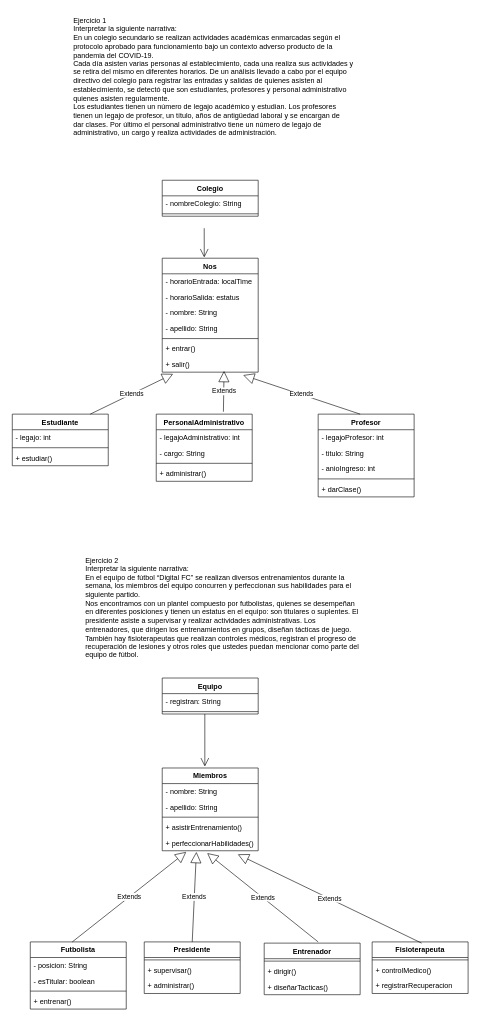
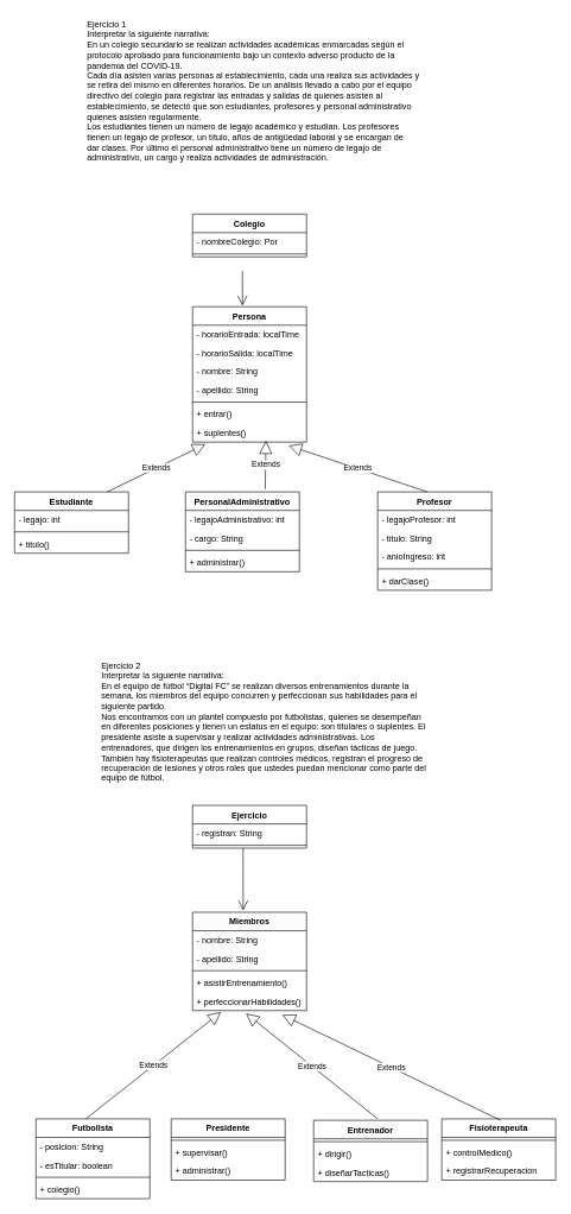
- <mxCell id="4" value="- nombreColegio: String" style="text;strokeColor=none;fillColor=none;align=left;verticalAlign=top;spacingLeft=4;spacingRight=4;overflow=hidden;rotatable=0;points=[[0,0.5],[1,0.5]];portConstraint=eastwest;" vertex="1" parent="3"><mxGeometry y="26" width="160" height="26" as="geometry" /></mxCell>
+ <mxCell id="4" value="- nombreColegio: Por" style="text;strokeColor=none;fillColor=none;align=left;verticalAlign=top;spacingLeft=4;spacingRight=4;overflow=hidden;rotatable=0;points=[[0,0.5],[1,0.5]];portConstraint=eastwest;" vertex="1" parent="3"><mxGeometry y="26" width="160" height="26" as="geometry" /></mxCell>
- <mxCell id="23" value="Nos" style="swimlane;fontStyle=1;align=center;verticalAlign=top;childLayout=stackLayout;horizontal=1;startSize=26;horizontalStack=0;resizeParent=1;resizeParentMax=0;resizeLast=0;collapsible=1;marginBottom=0;" vertex="1" parent="1"><mxGeometry x="270" y="430" width="160" height="190" as="geometry" /></mxCell>
+ <mxCell id="23" value="Persona" style="swimlane;fontStyle=1;align=center;verticalAlign=top;childLayout=stackLayout;horizontal=1;startSize=26;horizontalStack=0;resizeParent=1;resizeParentMax=0;resizeLast=0;collapsible=1;marginBottom=0;" vertex="1" parent="1"><mxGeometry x="270" y="430" width="160" height="190" as="geometry" /></mxCell>
- <mxCell id="25" value="- horarioSalida: estatus" style="text;strokeColor=none;fillColor=none;align=left;verticalAlign=top;spacingLeft=4;spacingRight=4;overflow=hidden;rotatable=0;points=[[0,0.5],[1,0.5]];portConstraint=eastwest;" vertex="1" parent="23"><mxGeometry y="52" width="160" height="26" as="geometry" /></mxCell>
+ <mxCell id="25" value="- horarioSalida: localTime" style="text;strokeColor=none;fillColor=none;align=left;verticalAlign=top;spacingLeft=4;spacingRight=4;overflow=hidden;rotatable=0;points=[[0,0.5],[1,0.5]];portConstraint=eastwest;" vertex="1" parent="23"><mxGeometry y="52" width="160" height="26" as="geometry" /></mxCell>
- <mxCell id="30" value="+ salir()" style="text;strokeColor=none;fillColor=none;align=left;verticalAlign=top;spacingLeft=4;spacingRight=4;overflow=hidden;rotatable=0;points=[[0,0.5],[1,0.5]];portConstraint=eastwest;" vertex="1" parent="23"><mxGeometry y="164" width="160" height="26" as="geometry" /></mxCell>
+ <mxCell id="30" value="+ suplentes()" style="text;strokeColor=none;fillColor=none;align=left;verticalAlign=top;spacingLeft=4;spacingRight=4;overflow=hidden;rotatable=0;points=[[0,0.5],[1,0.5]];portConstraint=eastwest;" vertex="1" parent="23"><mxGeometry y="164" width="160" height="26" as="geometry" /></mxCell>
- <mxCell id="17" value="+ estudiar()" style="text;strokeColor=none;fillColor=none;align=left;verticalAlign=top;spacingLeft=4;spacingRight=4;overflow=hidden;rotatable=0;points=[[0,0.5],[1,0.5]];portConstraint=eastwest;" vertex="1" parent="13"><mxGeometry y="60" width="160" height="26" as="geometry" /></mxCell>
+ <mxCell id="17" value="+ titulo()" style="text;strokeColor=none;fillColor=none;align=left;verticalAlign=top;spacingLeft=4;spacingRight=4;overflow=hidden;rotatable=0;points=[[0,0.5],[1,0.5]];portConstraint=eastwest;" vertex="1" parent="13"><mxGeometry y="60" width="160" height="26" as="geometry" /></mxCell>
- <mxCell id="34" value="Equipo" style="swimlane;fontStyle=1;align=center;verticalAlign=top;childLayout=stackLayout;horizontal=1;startSize=26;horizontalStack=0;resizeParent=1;resizeParentMax=0;resizeLast=0;collapsible=1;marginBottom=0;" vertex="1" parent="1"><mxGeometry x="270" y="1130" width="160" height="60" as="geometry" /></mxCell>
+ <mxCell id="34" value="Ejercicio" style="swimlane;fontStyle=1;align=center;verticalAlign=top;childLayout=stackLayout;horizontal=1;startSize=26;horizontalStack=0;resizeParent=1;resizeParentMax=0;resizeLast=0;collapsible=1;marginBottom=0;" vertex="1" parent="1"><mxGeometry x="270" y="1130" width="160" height="60" as="geometry" /></mxCell>
- <mxCell id="62" value="Extends" style="endArrow=block;endSize=16;endFill=0;html=1;rounded=0;entryX=0.356;entryY=1.077;entryDx=0;entryDy=0;entryPerimeter=0;exitX=0.5;exitY=0;exitDx=0;exitDy=0;" edge="1" parent="1" source="49" target="42"><mxGeometry width="160" relative="1" as="geometry"><mxPoint x="130" y="1580" as="sourcePoint" /><mxPoint x="320" y="1430.002" as="targetPoint" /></mxGeometry></mxCell>
- <mxCell id="48" value="+ entrenar()" style="text;strokeColor=none;fillColor=none;align=left;verticalAlign=top;spacingLeft=4;spacingRight=4;overflow=hidden;rotatable=0;points=[[0,0.5],[1,0.5]];portConstraint=eastwest;" vertex="1" parent="43"><mxGeometry y="86" width="160" height="26" as="geometry" /></mxCell>
+ <mxCell id="48" value="+ colegio()" style="text;strokeColor=none;fillColor=none;align=left;verticalAlign=top;spacingLeft=4;spacingRight=4;overflow=hidden;rotatable=0;points=[[0,0.5],[1,0.5]];portConstraint=eastwest;" vertex="1" parent="43"><mxGeometry y="86" width="160" height="26" as="geometry" /></mxCell>
